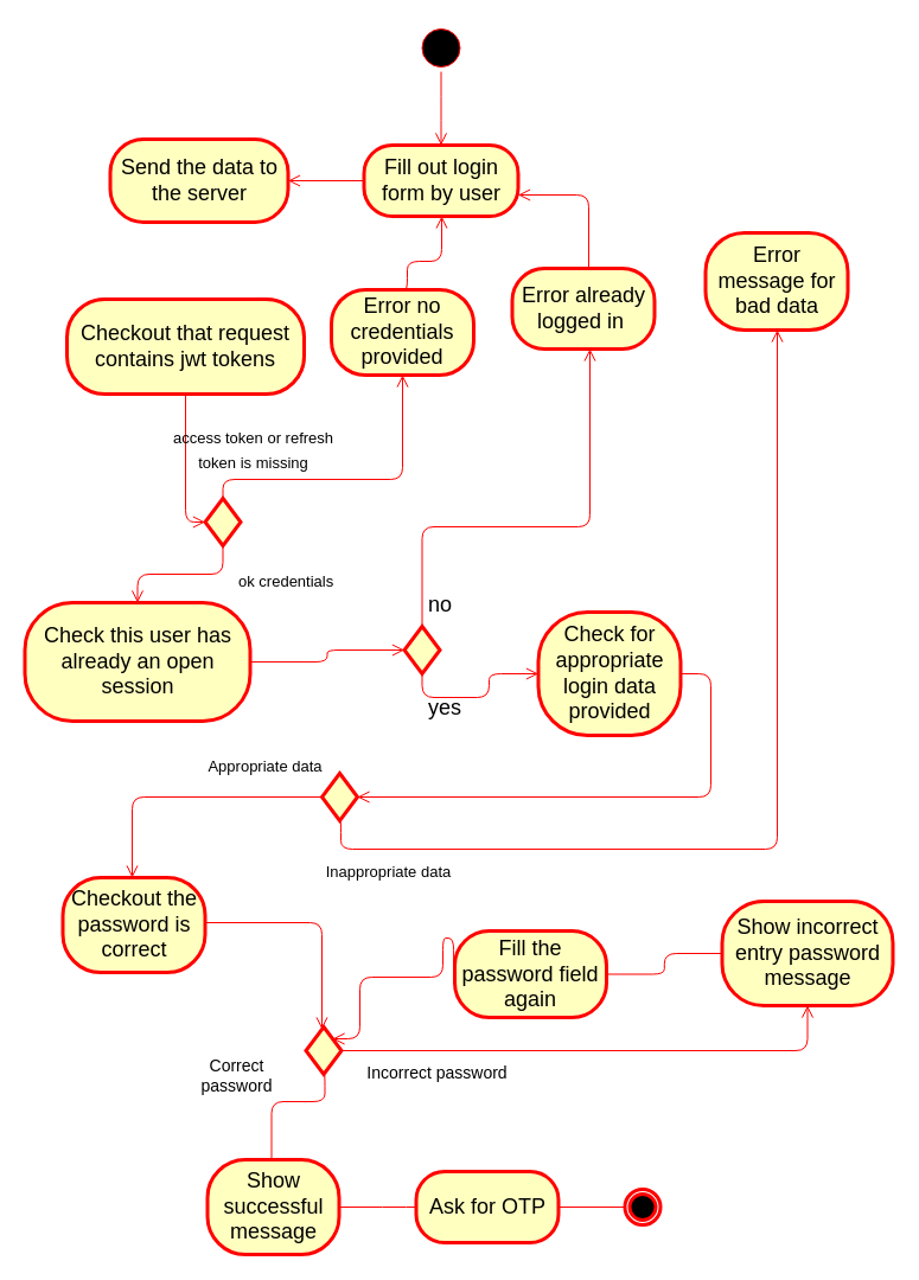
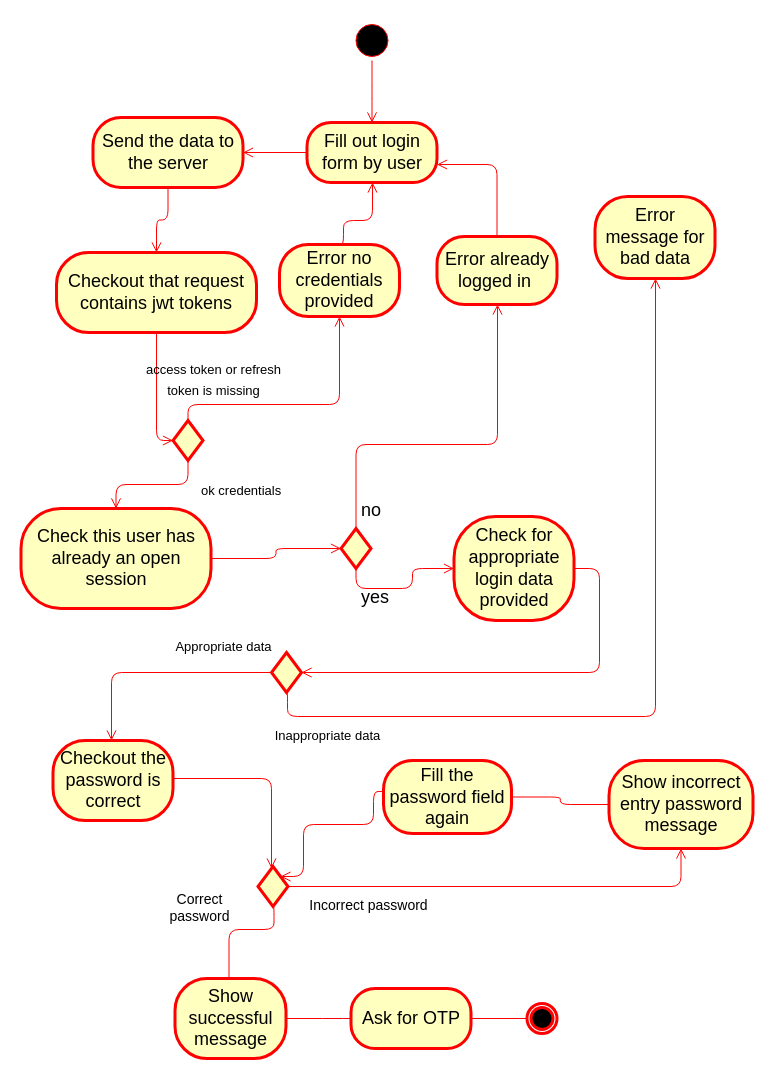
+ <mxCell id="23" value="" style="edgeStyle=orthogonalEdgeStyle;html=1;verticalAlign=bottom;endArrow=open;endSize=8;strokeColor=#ff0000;fontSize=18;startArrow=none;exitX=0.5;exitY=1;exitDx=0;exitDy=0;" parent="1" source="6" target="22" edge="1"><mxGeometry relative="1" as="geometry"><mxPoint x="255" y="342" as="targetPoint" /><mxPoint x="261.5" y="236" as="sourcePoint" /></mxGeometry></mxCell>
- <mxCell id="34" value="Error already logged in&amp;nbsp;" style="rounded=1;whiteSpace=wrap;html=1;arcSize=40;fontColor=#000000;fillColor=#ffffc0;strokeColor=#ff0000;strokeWidth=3;fontSize=18;" parent="1" vertex="1"><mxGeometry x="431.5" y="226" width="120" height="68" as="geometry" /></mxCell>
+ <mxCell id="34" value="Error already logged in&amp;nbsp;" style="rounded=1;whiteSpace=wrap;html=1;arcSize=40;fontColor=#000000;fillColor=#ffffc0;strokeColor=#ff0000;strokeWidth=3;fontSize=18;" parent="1" vertex="1"><mxGeometry x="436.5" y="236" width="120" height="68" as="geometry" /></mxCell>
- <mxCell id="40" value="&lt;font style=&quot;font-size: 18px;&quot;&gt;Fill the password field again&lt;/font&gt;" style="rounded=1;whiteSpace=wrap;html=1;arcSize=40;fontColor=#000000;fillColor=#ffffc0;strokeColor=#ff0000;strokeWidth=3;" parent="1" vertex="1"><mxGeometry x="383" y="785" width="128" height="73" as="geometry" /></mxCell>
+ <mxCell id="40" value="&lt;font style=&quot;font-size: 18px;&quot;&gt;Fill the password field again&lt;/font&gt;" style="rounded=1;whiteSpace=wrap;html=1;arcSize=40;fontColor=#000000;fillColor=#ffffc0;strokeColor=#ff0000;strokeWidth=3;" parent="1" vertex="1"><mxGeometry x="383" y="760" width="128" height="73" as="geometry" /></mxCell>
